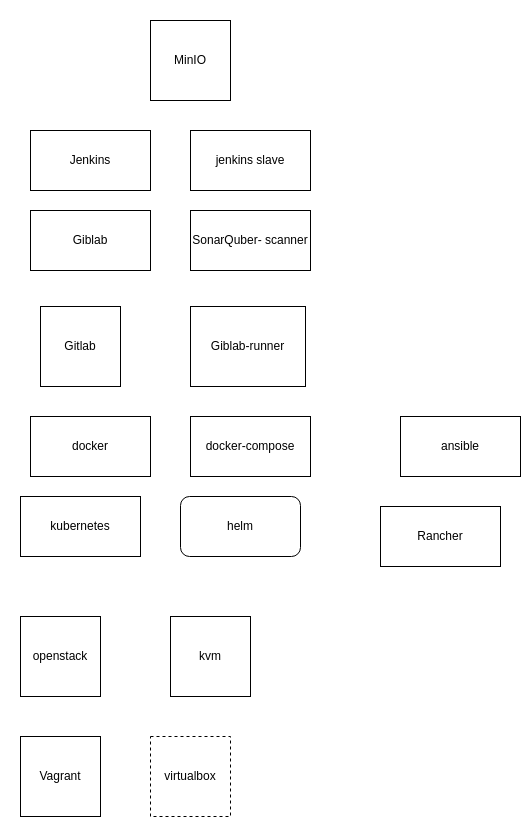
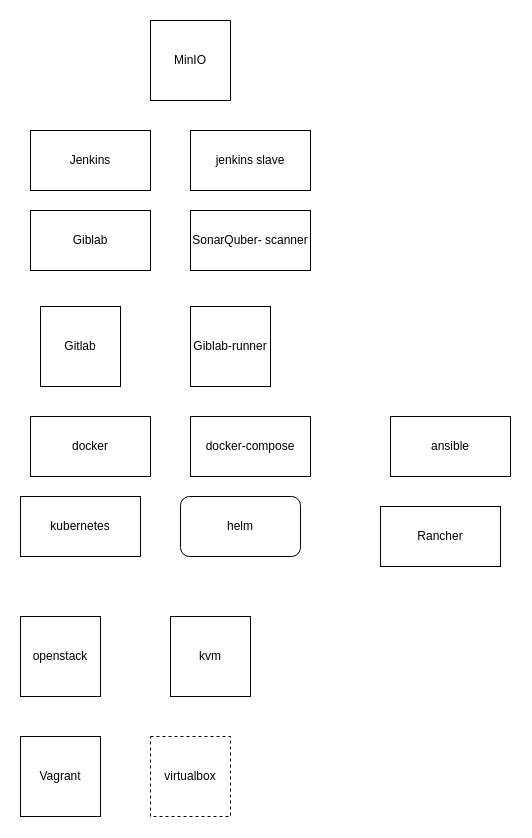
- <mxCell id="3" value="Giblab-runner" style="whiteSpace=wrap;html=1;aspect=fixed;" vertex="1" parent="1"><mxGeometry x="190" y="306" width="115" height="80" as="geometry" /></mxCell>
+ <mxCell id="3" value="Giblab-runner" style="whiteSpace=wrap;html=1;aspect=fixed;" vertex="1" parent="1"><mxGeometry x="190" y="306" width="80" height="80" as="geometry" /></mxCell>
- <mxCell id="18" value="ansible" style="rounded=0;whiteSpace=wrap;html=1;" vertex="1" parent="1"><mxGeometry x="400" y="416" width="120" height="60" as="geometry" /></mxCell>
+ <mxCell id="18" value="ansible" style="rounded=0;whiteSpace=wrap;html=1;" vertex="1" parent="1"><mxGeometry x="390" y="416" width="120" height="60" as="geometry" /></mxCell>
